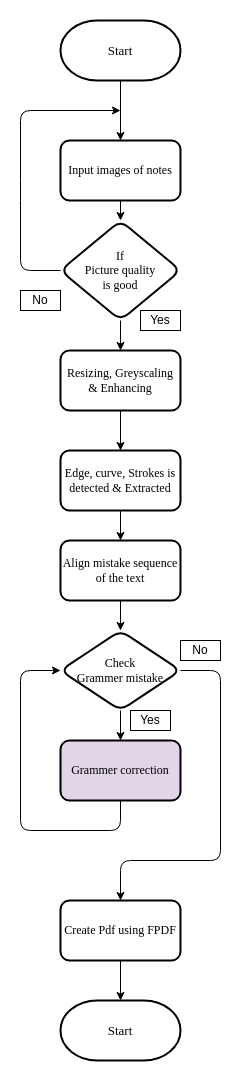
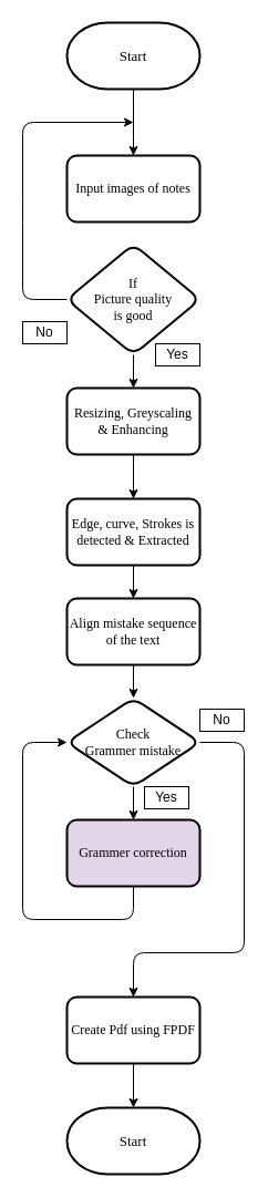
- <mxCell id="4" value="" style="edgeStyle=none;html=1;fontFamily=Times New Roman;fontSize=13;" edge="1" parent="1" source="5" target="8"><mxGeometry relative="1" as="geometry" /></mxCell>
